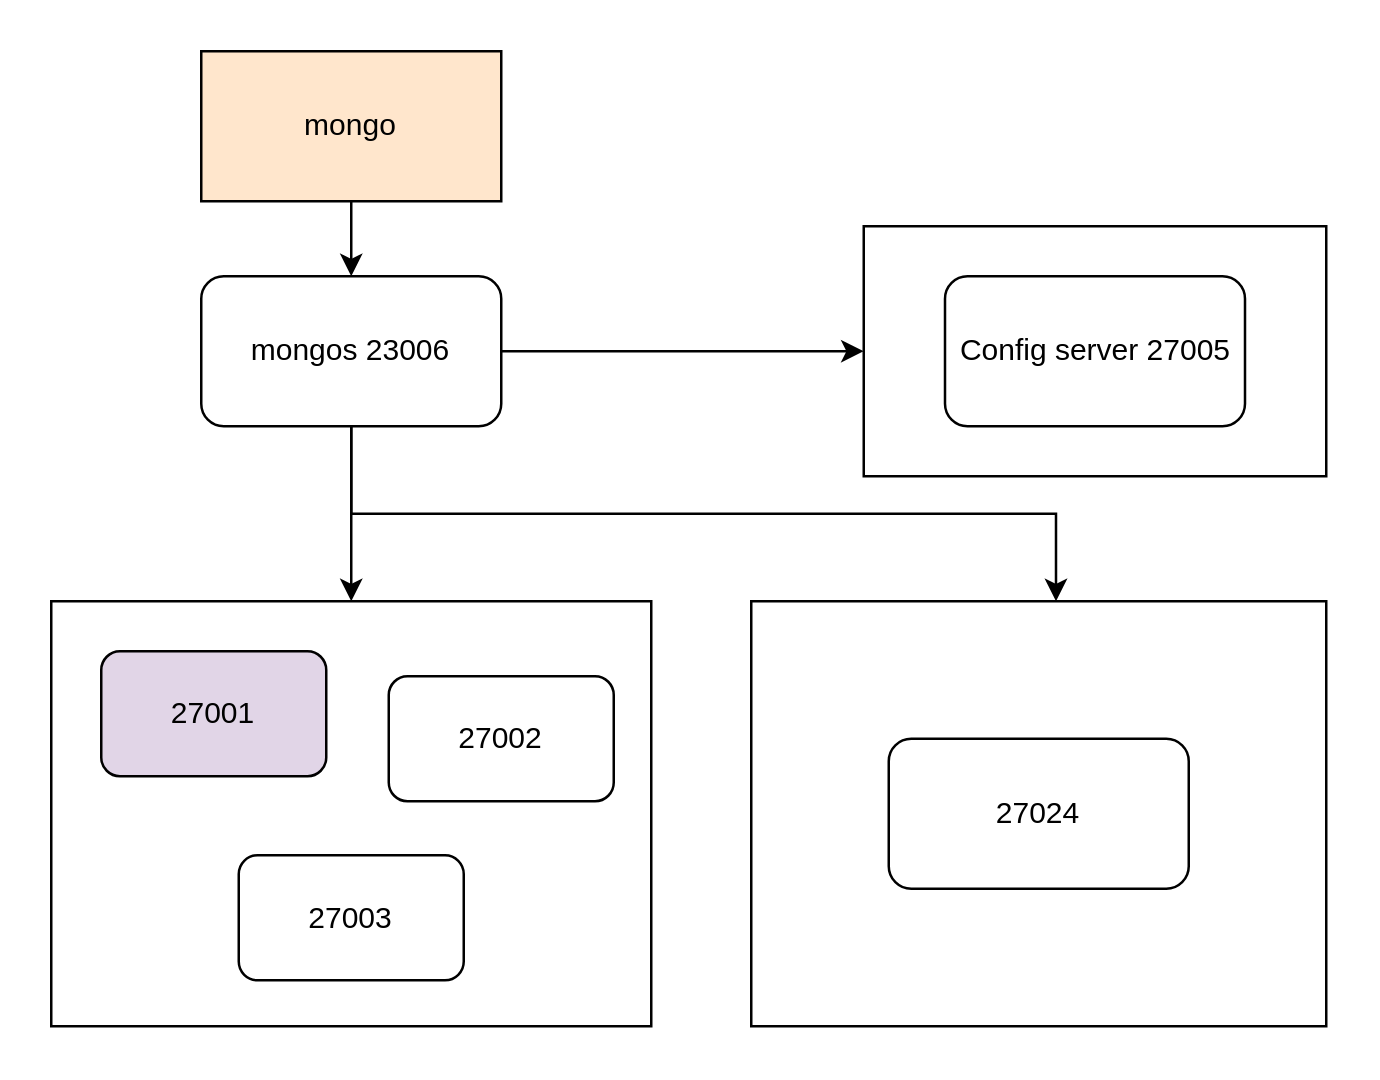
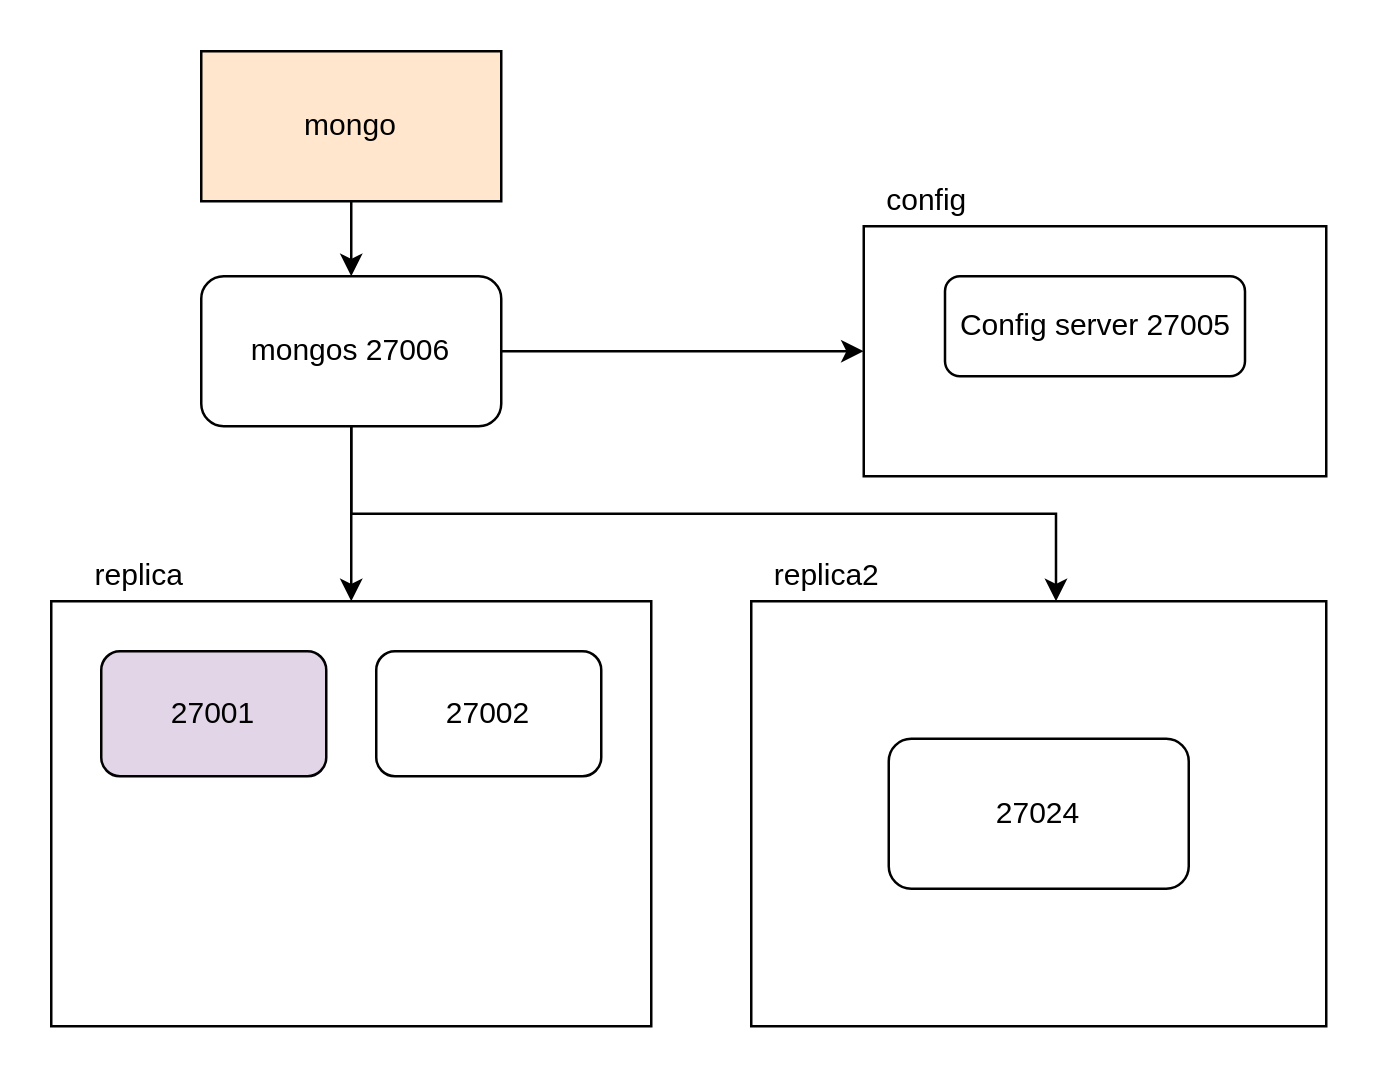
+ <mxCell id="12" value="config" style="text;html=1;align=center;verticalAlign=middle;resizable=0;points=[];autosize=1;strokeColor=none;" vertex="1" parent="1"><mxGeometry x="345" y="70" width="50" height="20" as="geometry" /></mxCell>
- <mxCell id="13" value="mongos 23006" style="rounded=1;whiteSpace=wrap;html=1;" vertex="1" parent="1"><mxGeometry x="80" y="110" width="120" height="60" as="geometry" /></mxCell>
+ <mxCell id="13" value="mongos 27006" style="rounded=1;whiteSpace=wrap;html=1;" vertex="1" parent="1"><mxGeometry x="80" y="110" width="120" height="60" as="geometry" /></mxCell>
- <mxCell id="11" value="Config server 27005" style="rounded=1;whiteSpace=wrap;html=1;" vertex="1" parent="1"><mxGeometry x="377.5" y="110" width="120" height="60" as="geometry" /></mxCell>
+ <mxCell id="11" value="Config server 27005" style="rounded=1;whiteSpace=wrap;html=1;" vertex="1" parent="1"><mxGeometry x="377.5" y="110" width="120" height="40" as="geometry" /></mxCell>
+ <mxCell id="7" value="replica" style="text;html=1;align=center;verticalAlign=middle;resizable=0;points=[];autosize=1;strokeColor=none;" vertex="1" parent="1"><mxGeometry x="30" y="220" width="50" height="20" as="geometry" /></mxCell>
+ <mxCell id="10" value="replica2" style="text;html=1;align=center;verticalAlign=middle;resizable=0;points=[];autosize=1;strokeColor=none;" vertex="1" parent="1"><mxGeometry x="300" y="220" width="60" height="20" as="geometry" /></mxCell>
- <mxCell id="5" value="27002" style="rounded=1;whiteSpace=wrap;html=1;" vertex="1" parent="1"><mxGeometry x="155" y="270" width="90" height="50" as="geometry" /></mxCell>
+ <mxCell id="5" value="27002" style="rounded=1;whiteSpace=wrap;html=1;" vertex="1" parent="1"><mxGeometry x="150" y="260" width="90" height="50" as="geometry" /></mxCell>
- <mxCell id="6" value="27003" style="rounded=1;whiteSpace=wrap;html=1;" vertex="1" parent="1"><mxGeometry x="95" y="341.61" width="90" height="50" as="geometry" /></mxCell>
